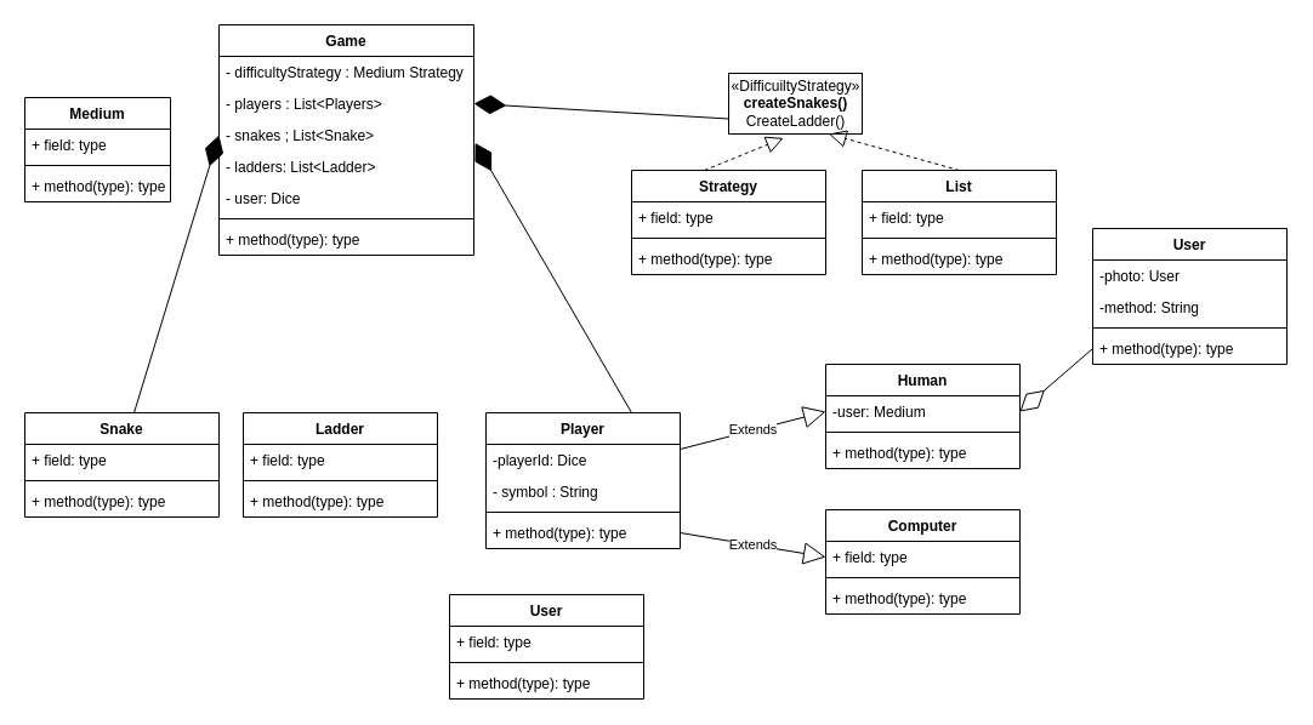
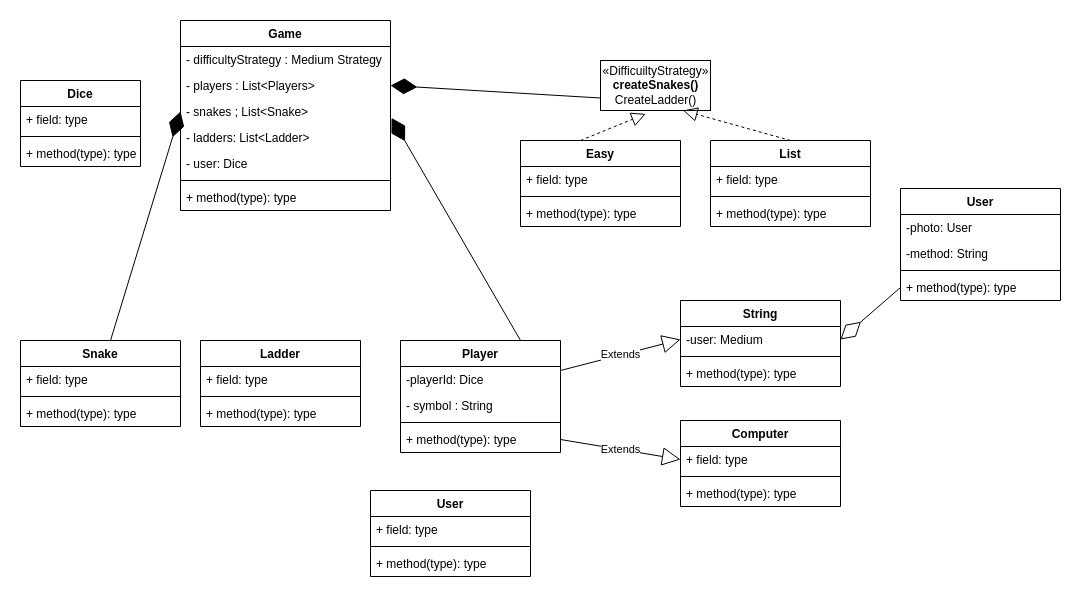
- <mxCell id="23" value="Medium" style="swimlane;fontStyle=1;align=center;verticalAlign=top;childLayout=stackLayout;horizontal=1;startSize=26;horizontalStack=0;resizeParent=1;resizeParentMax=0;resizeLast=0;collapsible=1;marginBottom=0;" vertex="1" parent="1"><mxGeometry x="20" y="80" width="120" height="86" as="geometry" /></mxCell>
+ <mxCell id="23" value="Dice" style="swimlane;fontStyle=1;align=center;verticalAlign=top;childLayout=stackLayout;horizontal=1;startSize=26;horizontalStack=0;resizeParent=1;resizeParentMax=0;resizeLast=0;collapsible=1;marginBottom=0;" vertex="1" parent="1"><mxGeometry x="20" y="80" width="120" height="86" as="geometry" /></mxCell>
- <mxCell id="44" value="Strategy" style="swimlane;fontStyle=1;align=center;verticalAlign=top;childLayout=stackLayout;horizontal=1;startSize=26;horizontalStack=0;resizeParent=1;resizeParentMax=0;resizeLast=0;collapsible=1;marginBottom=0;" vertex="1" parent="1"><mxGeometry x="520" width="160" height="86" as="geometry" y="140" /></mxCell>
+ <mxCell id="44" value="Easy" style="swimlane;fontStyle=1;align=center;verticalAlign=top;childLayout=stackLayout;horizontal=1;startSize=26;horizontalStack=0;resizeParent=1;resizeParentMax=0;resizeLast=0;collapsible=1;marginBottom=0;" vertex="1" parent="1"><mxGeometry x="520" width="160" height="86" as="geometry" y="140" /></mxCell>
- <mxCell id="31" value="Human" style="swimlane;fontStyle=1;align=center;verticalAlign=top;childLayout=stackLayout;horizontal=1;startSize=26;horizontalStack=0;resizeParent=1;resizeParentMax=0;resizeLast=0;collapsible=1;marginBottom=0;" vertex="1" parent="1"><mxGeometry x="680" y="300" width="160" height="86" as="geometry" /></mxCell>
+ <mxCell id="31" value="String" style="swimlane;fontStyle=1;align=center;verticalAlign=top;childLayout=stackLayout;horizontal=1;startSize=26;horizontalStack=0;resizeParent=1;resizeParentMax=0;resizeLast=0;collapsible=1;marginBottom=0;" vertex="1" parent="1"><mxGeometry x="680" y="300" width="160" height="86" as="geometry" /></mxCell>
